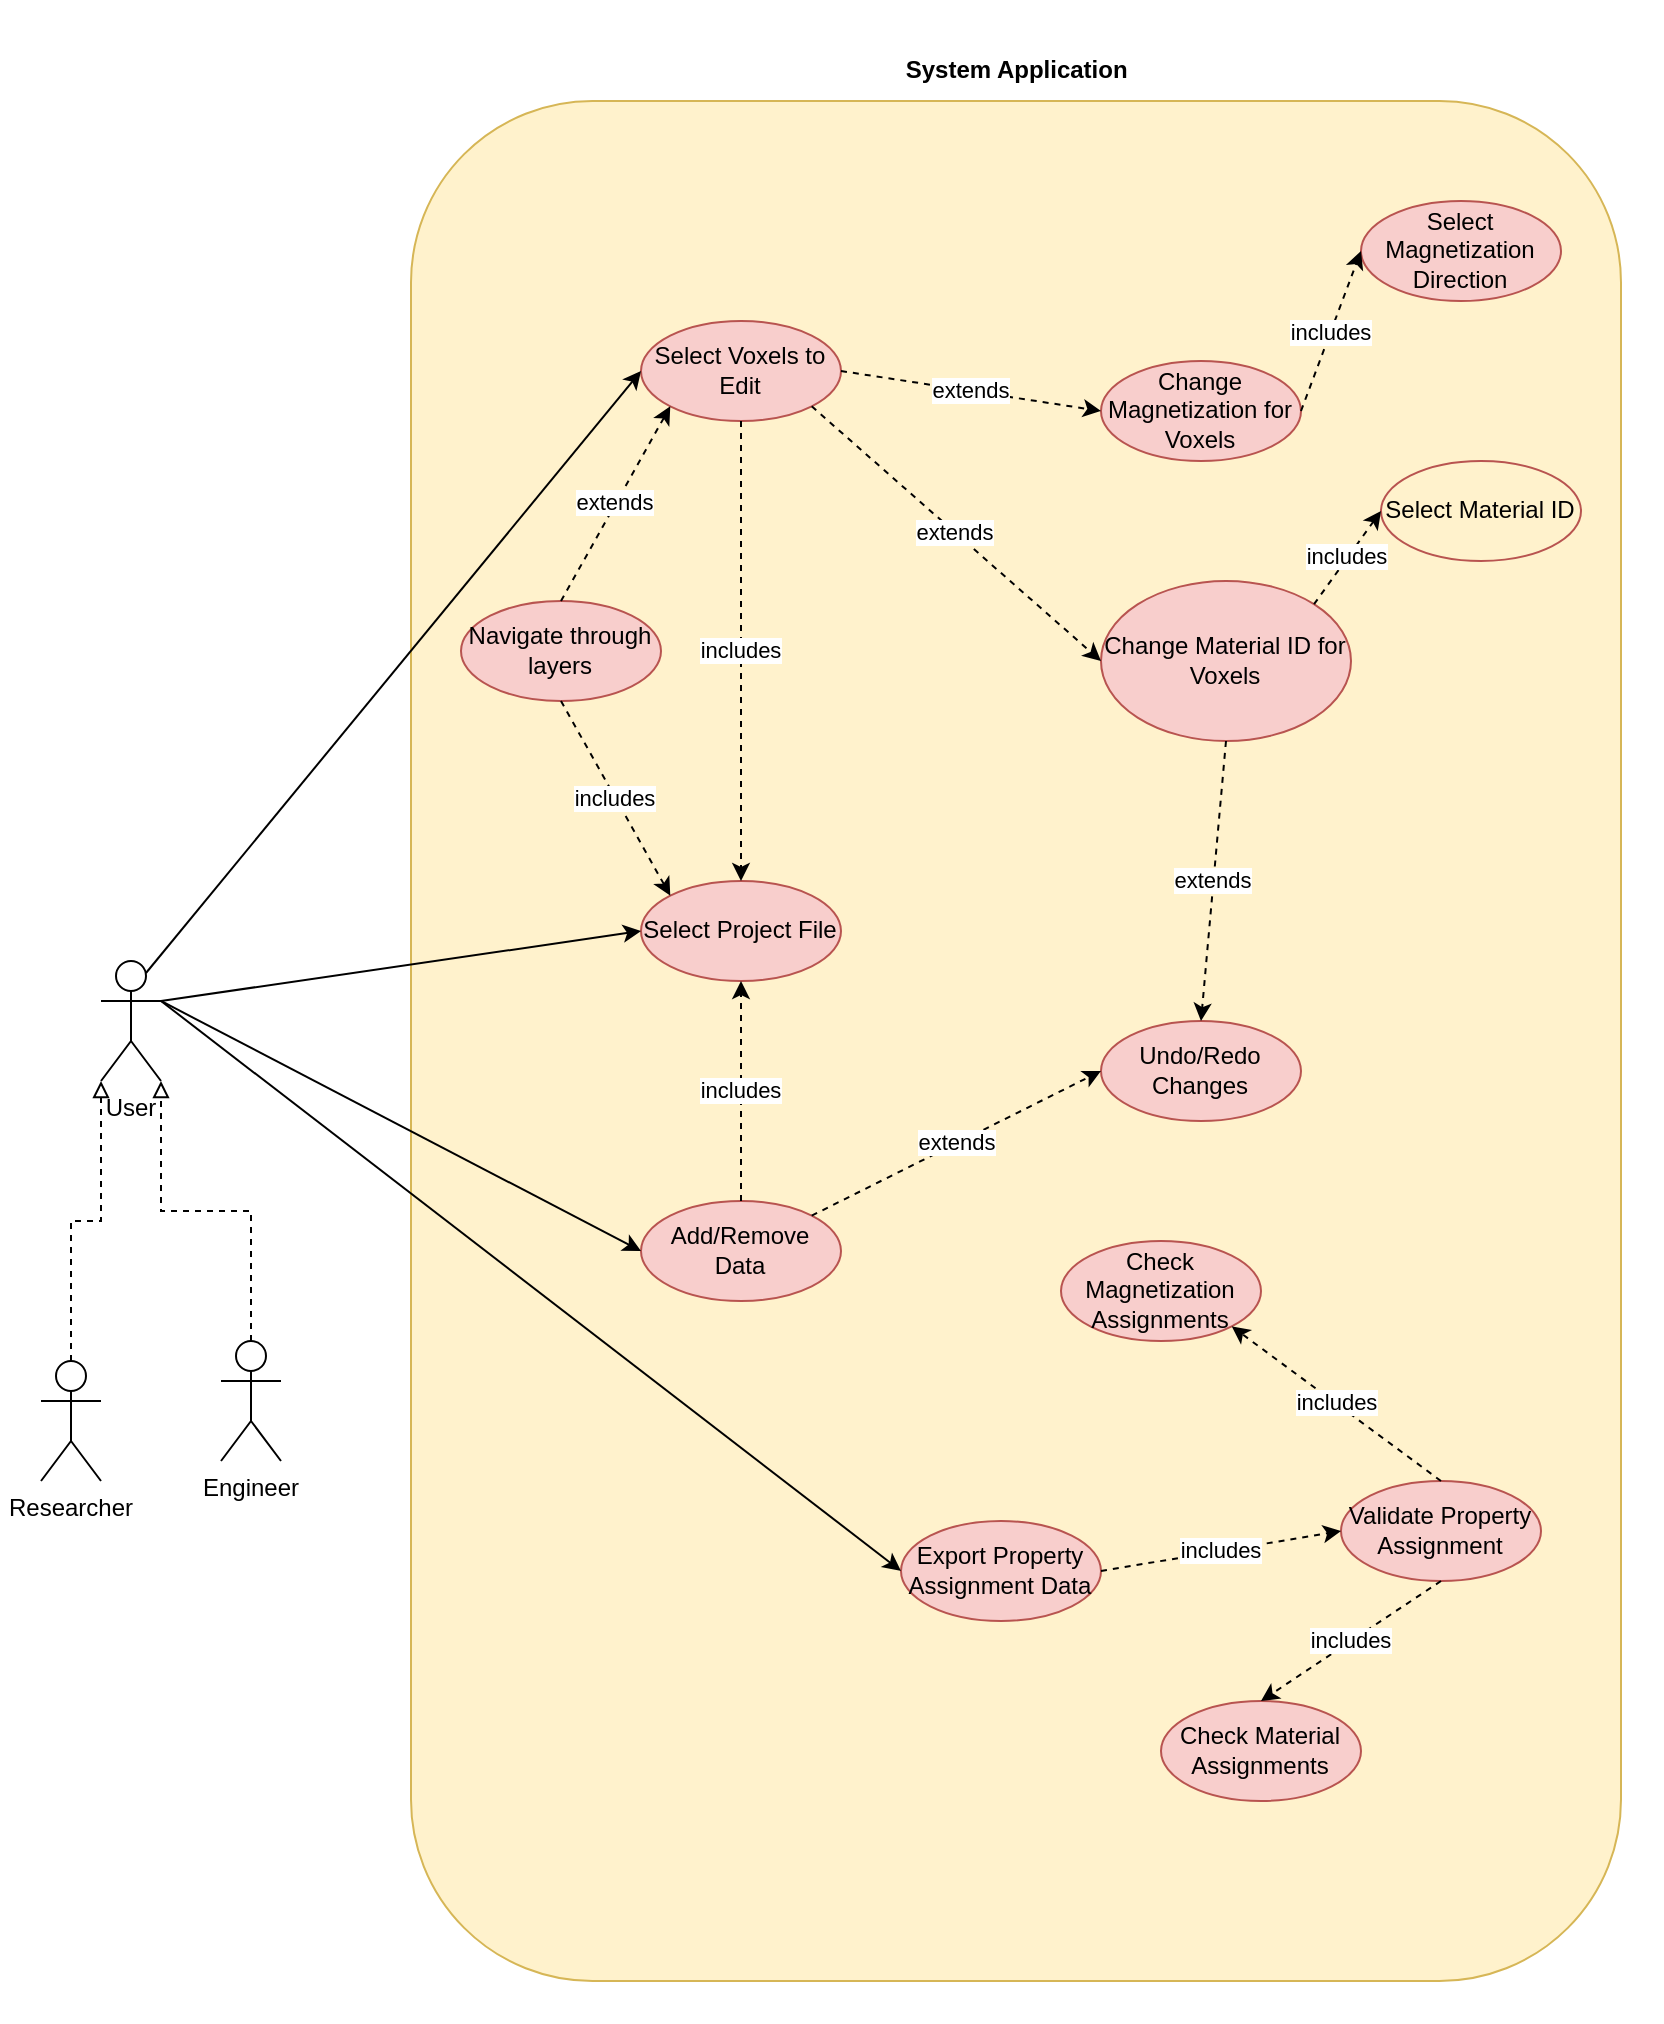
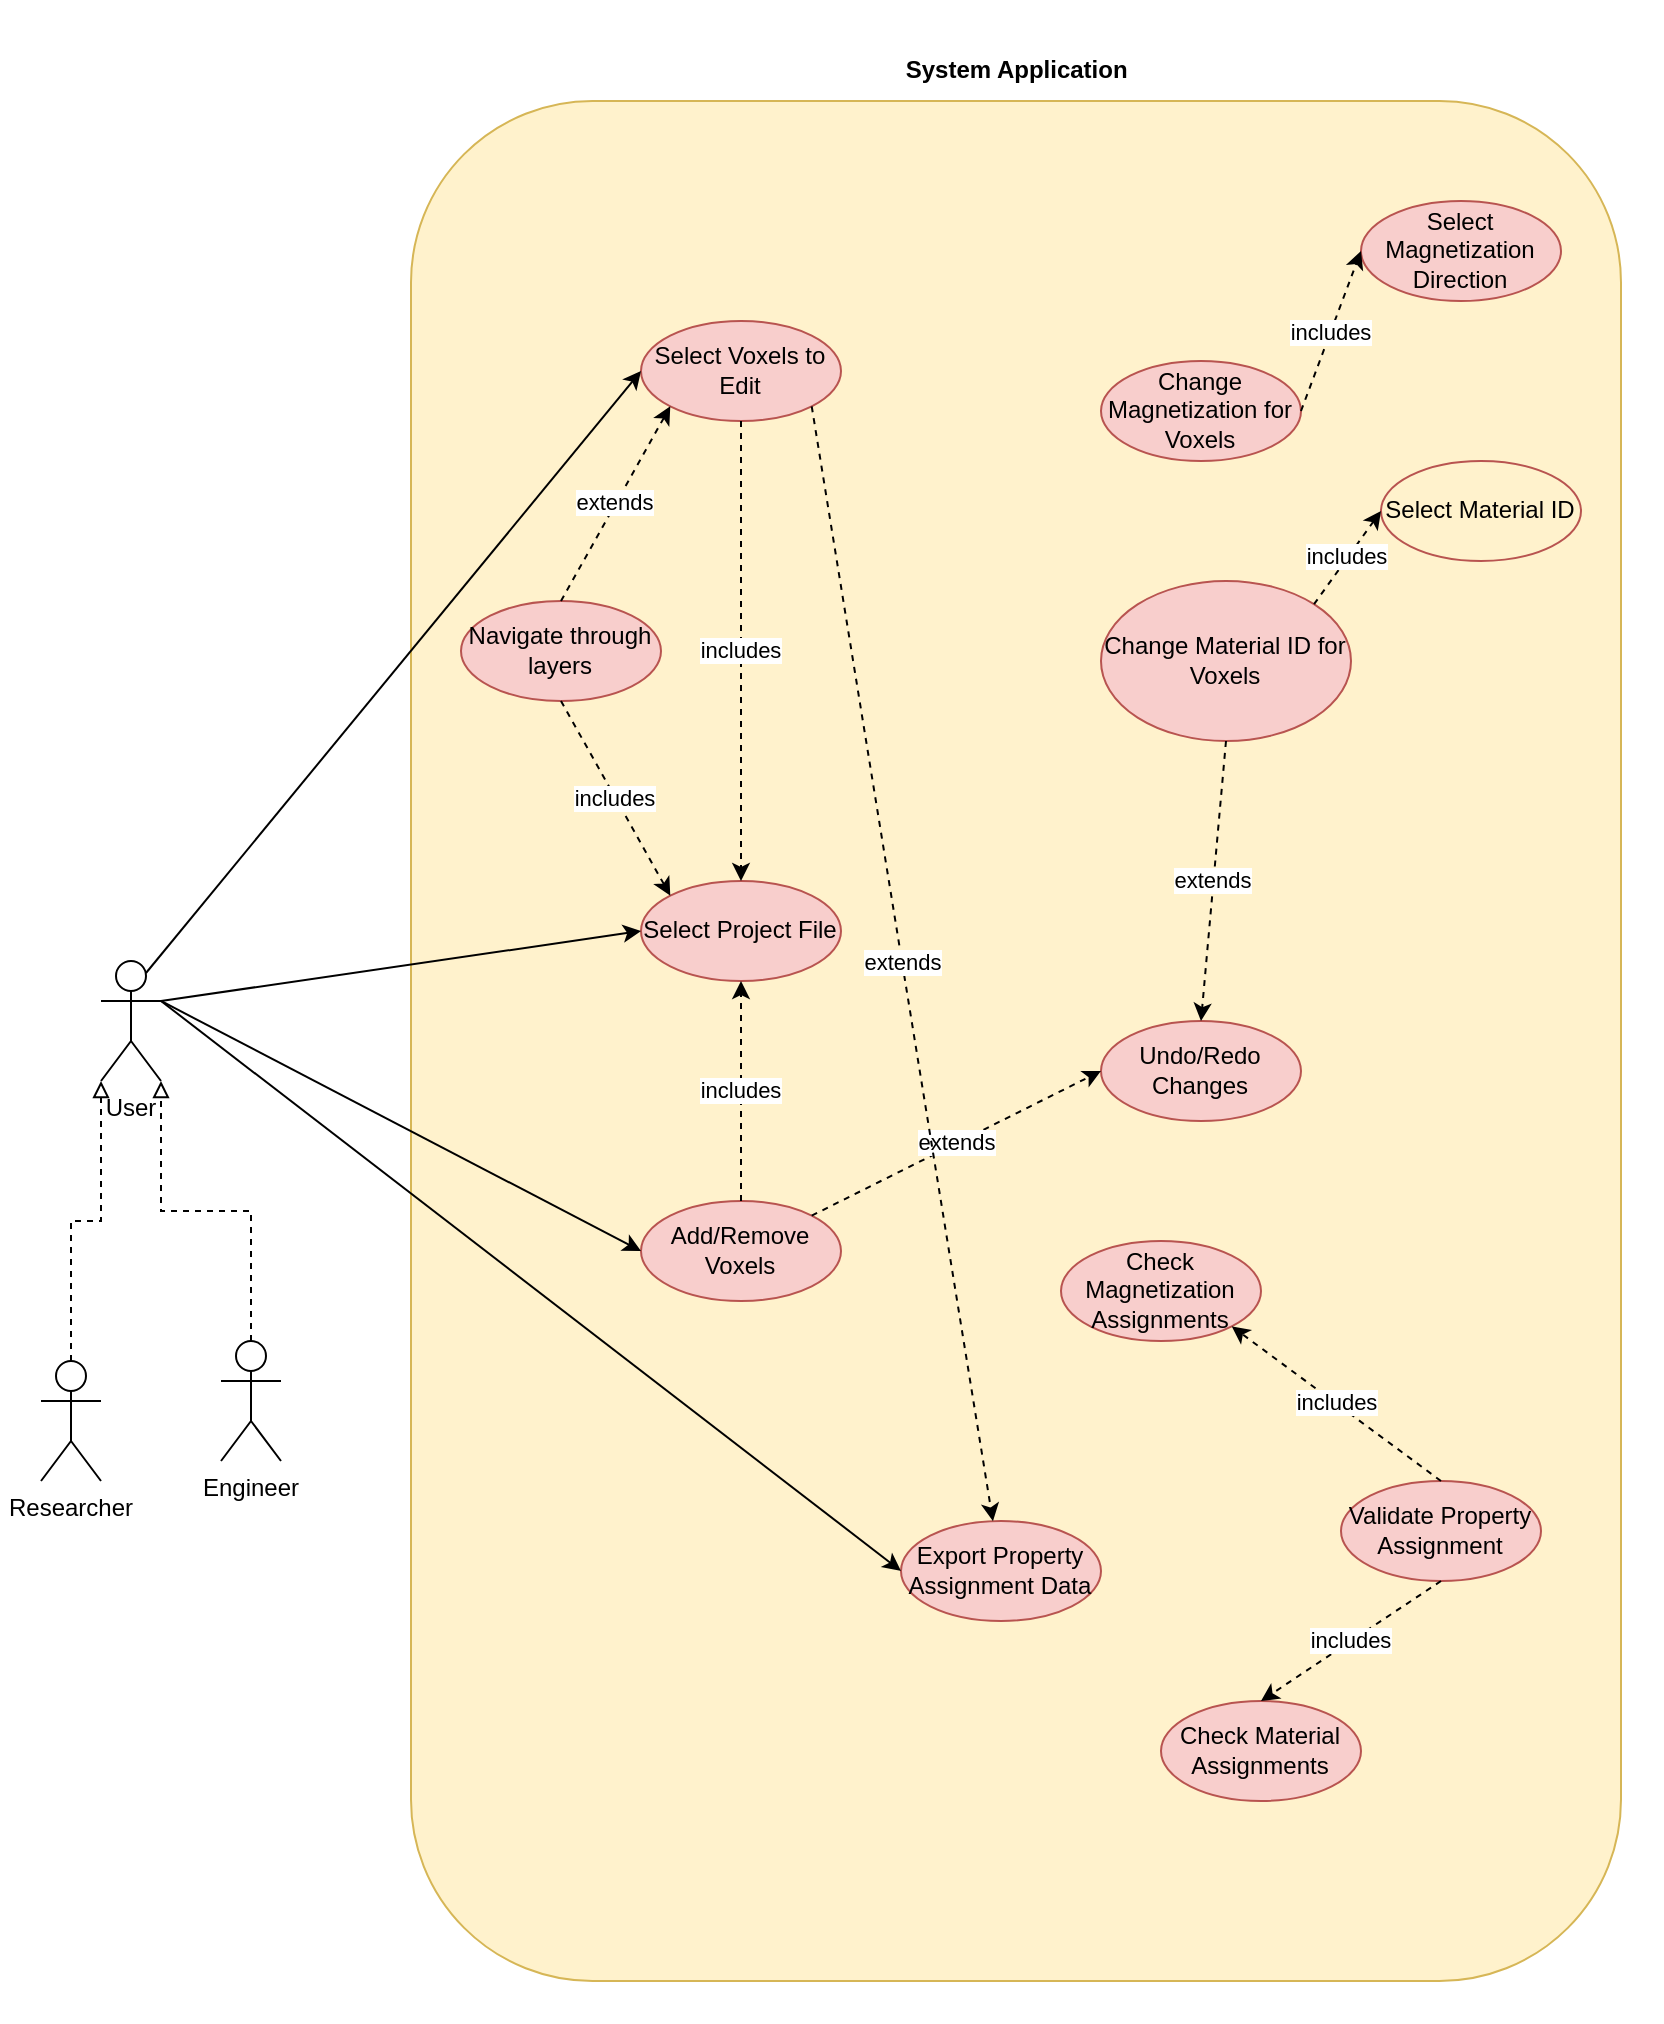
- <mxCell id="27" value="extends" style="endArrow=classic;html=1;rounded=0;entryX=0;entryY=0.5;entryDx=0;entryDy=0;exitX=1;exitY=0.5;exitDx=0;exitDy=0;dashed=1;" edge="1" parent="1" source="8" target="10"><mxGeometry width="50" height="50" relative="1" as="geometry"><mxPoint x="780" y="340" as="sourcePoint" /><mxPoint x="780" y="510" as="targetPoint" /></mxGeometry></mxCell>
- <mxCell id="28" value="extends" style="endArrow=classic;html=1;rounded=0;entryX=0;entryY=0.5;entryDx=0;entryDy=0;exitX=1;exitY=1;exitDx=0;exitDy=0;dashed=1;" edge="1" parent="1" source="8" target="11"><mxGeometry width="50" height="50" relative="1" as="geometry"><mxPoint x="740" y="300" as="sourcePoint" /><mxPoint x="740" y="470" as="targetPoint" /></mxGeometry></mxCell>
+ <mxCell id="28" value="extends" style="endArrow=classic;html=1;rounded=0;exitX=1;exitY=1;exitDx=0;exitDy=0;dashed=1;" edge="1" parent="1" source="8" target="14"><mxGeometry width="50" height="50" relative="1" as="geometry"><mxPoint x="740" y="300" as="sourcePoint" /><mxPoint x="740" y="470" as="targetPoint" /></mxGeometry></mxCell>
- <mxCell id="13" value="Add/Remove Data" style="ellipse;whiteSpace=wrap;html=1;fillColor=#f8cecc;strokeColor=#b85450;" vertex="1" parent="1"><mxGeometry x="320" y="600" width="100" height="50" as="geometry" /></mxCell>
+ <mxCell id="13" value="Add/Remove Voxels" style="ellipse;whiteSpace=wrap;html=1;fillColor=#f8cecc;strokeColor=#b85450;" vertex="1" parent="1"><mxGeometry x="320" y="600" width="100" height="50" as="geometry" /></mxCell>
- <mxCell id="30" value="includes" style="endArrow=classic;html=1;rounded=0;entryX=0;entryY=0.5;entryDx=0;entryDy=0;exitX=1;exitY=0.5;exitDx=0;exitDy=0;dashed=1;" edge="1" parent="1" source="14" target="29"><mxGeometry x="-0.002" width="50" height="50" relative="1" as="geometry"><mxPoint x="440" y="812" as="sourcePoint" /><mxPoint x="585" y="740" as="targetPoint" /><mxPoint as="offset" /></mxGeometry></mxCell>
